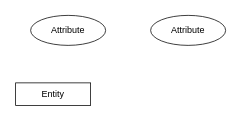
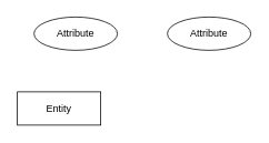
- <mxCell id="2" value="Entity" style="whiteSpace=wrap;html=1;align=center;" vertex="1" parent="1"><mxGeometry x="20" y="110" width="100" height="30" as="geometry" /></mxCell>
+ <mxCell id="2" value="Entity" style="whiteSpace=wrap;html=1;align=center;" vertex="1" parent="1"><mxGeometry x="20" y="110" width="100" height="40" as="geometry" /></mxCell>
